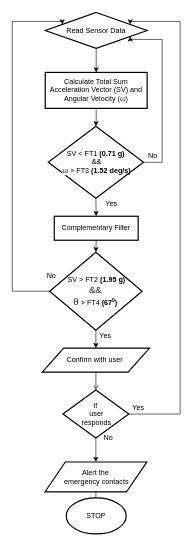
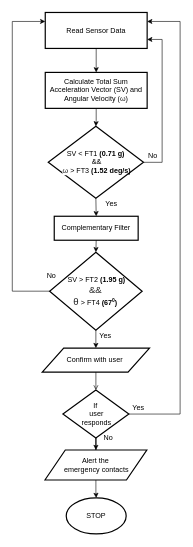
- <mxCell id="3" value="Read Sensor Data" style="rhombus;whiteSpace=wrap;html=1;strokeWidth=2;" parent="1" vertex="1"><mxGeometry x="75" y="20" width="170" height="60" as="geometry" /></mxCell>
+ <mxCell id="3" value="Read Sensor Data" style="rounded=0;whiteSpace=wrap;html=1;strokeWidth=2;" parent="1" vertex="1"><mxGeometry x="75" y="20" width="170" height="60" as="geometry" /></mxCell>
- <mxCell id="19" value="Alert the&lt;br&gt;&amp;nbsp;emergency contacts" style="shape=parallelogram;perimeter=parallelogramPerimeter;whiteSpace=wrap;html=1;strokeWidth=2;" parent="1" vertex="1"><mxGeometry x="74.45" y="770" width="170" height="50" as="geometry" /></mxCell>
+ <mxCell id="19" value="Alert the&lt;br&gt;&amp;nbsp;emergency contacts" style="shape=parallelogram;perimeter=parallelogramPerimeter;whiteSpace=wrap;html=1;strokeWidth=2;" parent="1" vertex="1"><mxGeometry x="74.45" y="750" width="170" height="50" as="geometry" /></mxCell>
